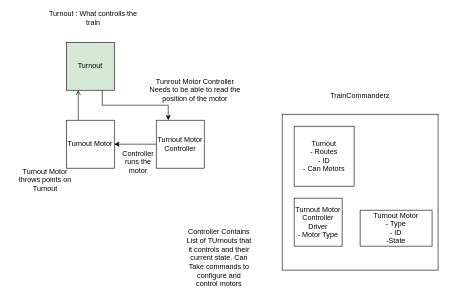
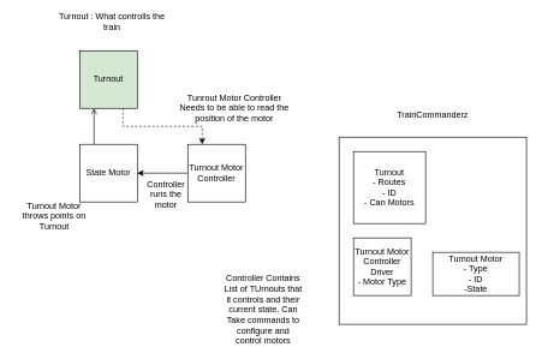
- <mxCell id="2" style="edgeStyle=orthogonalEdgeStyle;rounded=0;orthogonalLoop=1;jettySize=auto;html=1;exitX=0.75;exitY=1;exitDx=0;exitDy=0;entryX=0.25;entryY=0;entryDx=0;entryDy=0;" edge="1" parent="1" source="3" target="7"><mxGeometry relative="1" as="geometry" /></mxCell>
+ <mxCell id="2" style="edgeStyle=orthogonalEdgeStyle;rounded=0;orthogonalLoop=1;jettySize=auto;html=1;exitX=0.75;exitY=1;exitDx=0;exitDy=0;entryX=0.25;entryY=0;entryDx=0;entryDy=0;dashed=1;" edge="1" parent="1" source="3" target="7"><mxGeometry relative="1" as="geometry" /></mxCell>
- <mxCell id="5" value="Turnout Motor" style="whiteSpace=wrap;html=1;aspect=fixed;" vertex="1" parent="1"><mxGeometry x="110" y="200" width="80" height="80" as="geometry" /></mxCell>
+ <mxCell id="5" value="State Motor" style="whiteSpace=wrap;html=1;aspect=fixed;" vertex="1" parent="1"><mxGeometry x="110" y="200" width="80" height="80" as="geometry" /></mxCell>
